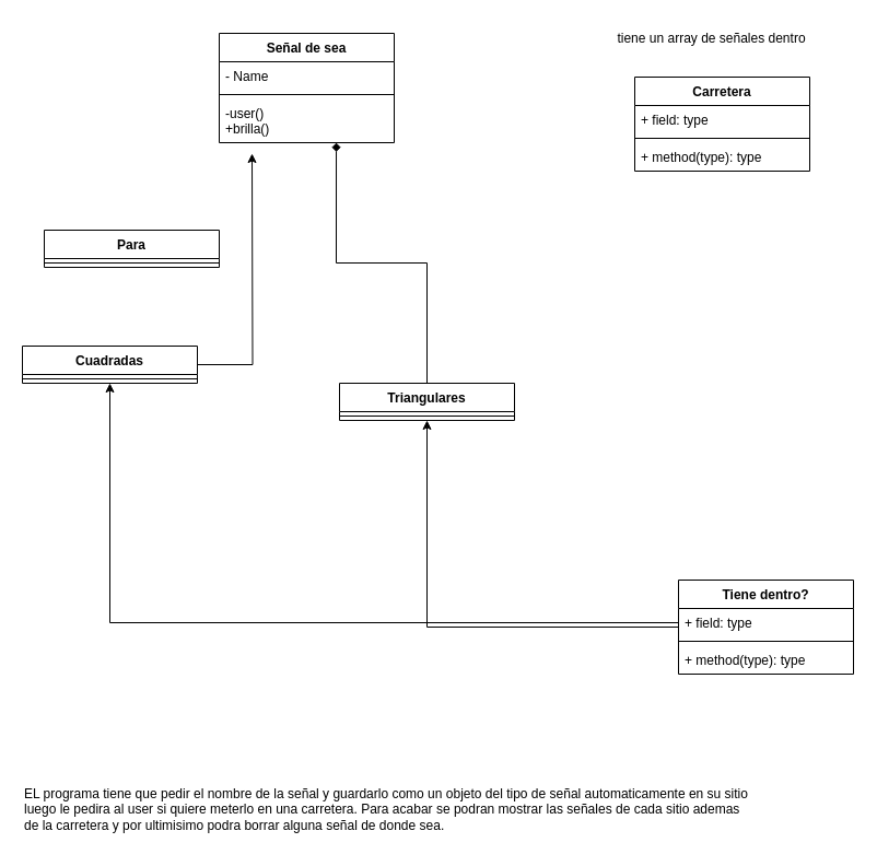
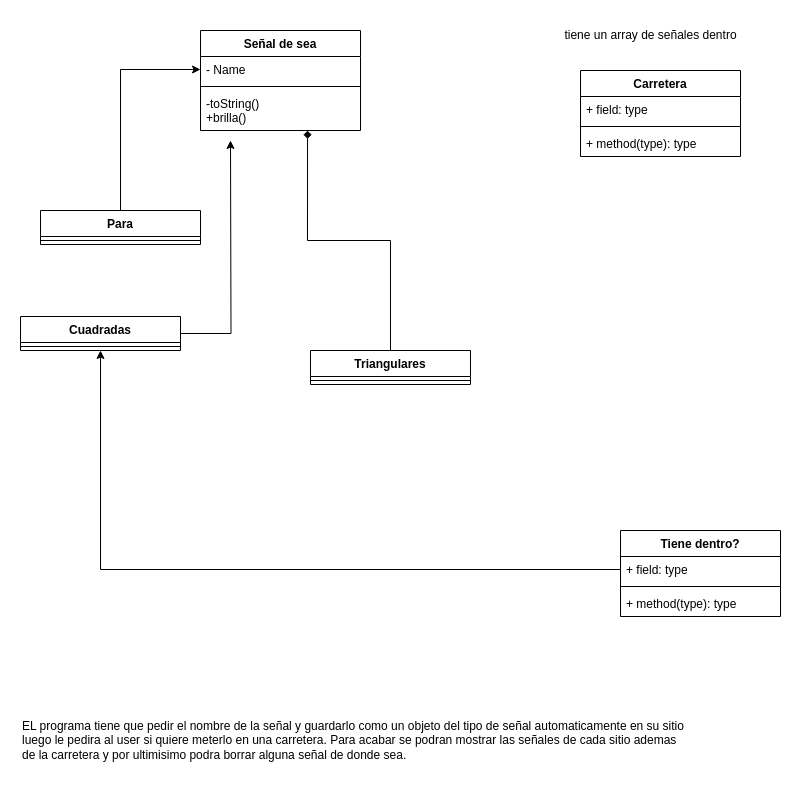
+ <mxCell id="6" style="edgeStyle=orthogonalEdgeStyle;rounded=0;orthogonalLoop=1;jettySize=auto;html=1;entryX=0;entryY=0.5;entryDx=0;entryDy=0;" edge="1" parent="1" source="7" target="3"><mxGeometry relative="1" as="geometry" /></mxCell>
- <mxCell id="5" value="-user()&#10;+brilla()" style="text;strokeColor=none;fillColor=none;align=left;verticalAlign=top;spacingLeft=4;spacingRight=4;overflow=hidden;rotatable=0;points=[[0,0.5],[1,0.5]];portConstraint=eastwest;" vertex="1" parent="2"><mxGeometry y="60" width="160" height="40" as="geometry" /></mxCell>
+ <mxCell id="5" value="-toString()&#10;+brilla()" style="text;strokeColor=none;fillColor=none;align=left;verticalAlign=top;spacingLeft=4;spacingRight=4;overflow=hidden;rotatable=0;points=[[0,0.5],[1,0.5]];portConstraint=eastwest;" vertex="1" parent="2"><mxGeometry y="60" width="160" height="40" as="geometry" /></mxCell>
- <mxCell id="12" style="edgeStyle=orthogonalEdgeStyle;rounded=0;orthogonalLoop=1;jettySize=auto;html=1;entryX=0.5;entryY=1;entryDx=0;entryDy=0;" edge="1" parent="1" source="13" target="23"><mxGeometry relative="1" as="geometry" /></mxCell>
